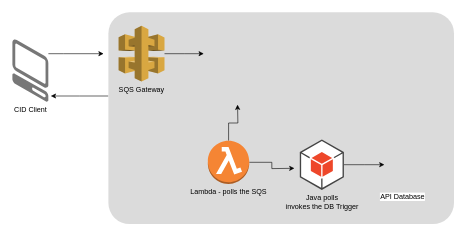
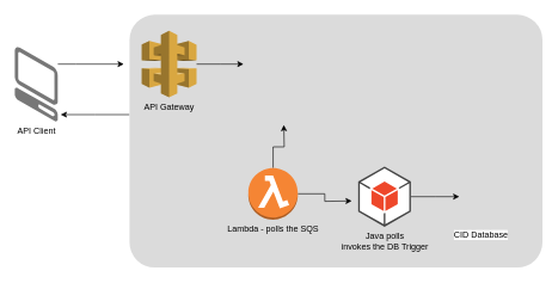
- <mxCell id="7" value="SQS Gateway" style="outlineConnect=0;dashed=0;verticalLabelPosition=bottom;verticalAlign=top;align=center;html=1;shape=mxgraph.aws3.api_gateway;fillColor=#D9A741;" vertex="1" parent="1"><mxGeometry x="197" y="42.5" width="76.5" height="93" as="geometry" /></mxCell>
+ <mxCell id="7" value="API Gateway" style="outlineConnect=0;dashed=0;verticalLabelPosition=bottom;verticalAlign=top;align=center;html=1;shape=mxgraph.aws3.api_gateway;fillColor=#D9A741;" vertex="1" parent="1"><mxGeometry x="197" y="42.5" width="76.5" height="93" as="geometry" /></mxCell>
- <mxCell id="5" value="CID Client" style="verticalLabelPosition=bottom;html=1;verticalAlign=top;strokeWidth=1;align=center;outlineConnect=0;dashed=0;outlineConnect=0;shape=mxgraph.aws3d.client;aspect=fixed;strokeColor=none;fillColor=#777777;" vertex="1" parent="1"><mxGeometry x="20" y="65" width="60" height="104" as="geometry" /></mxCell>
+ <mxCell id="5" value="API Client" style="verticalLabelPosition=bottom;html=1;verticalAlign=top;strokeWidth=1;align=center;outlineConnect=0;dashed=0;outlineConnect=0;shape=mxgraph.aws3d.client;aspect=fixed;strokeColor=none;fillColor=#777777;" vertex="1" parent="1"><mxGeometry x="20" y="65" width="60" height="104" as="geometry" /></mxCell>
- <mxCell id="13" value="API Database" style="shape=image;html=1;verticalAlign=top;verticalLabelPosition=bottom;labelBackgroundColor=#ffffff;imageAspect=0;aspect=fixed;image=https://cdn2.iconfinder.com/data/icons/whcompare-isometric-web-hosting-servers/50/database-cache-128.png" vertex="1" parent="1"><mxGeometry x="628" y="231" width="83" height="83" as="geometry" /></mxCell>
+ <mxCell id="13" value="CID Database" style="shape=image;html=1;verticalAlign=top;verticalLabelPosition=bottom;labelBackgroundColor=#ffffff;imageAspect=0;aspect=fixed;image=https://cdn2.iconfinder.com/data/icons/whcompare-isometric-web-hosting-servers/50/database-cache-128.png" vertex="1" parent="1"><mxGeometry x="628" y="231" width="83" height="83" as="geometry" /></mxCell>
